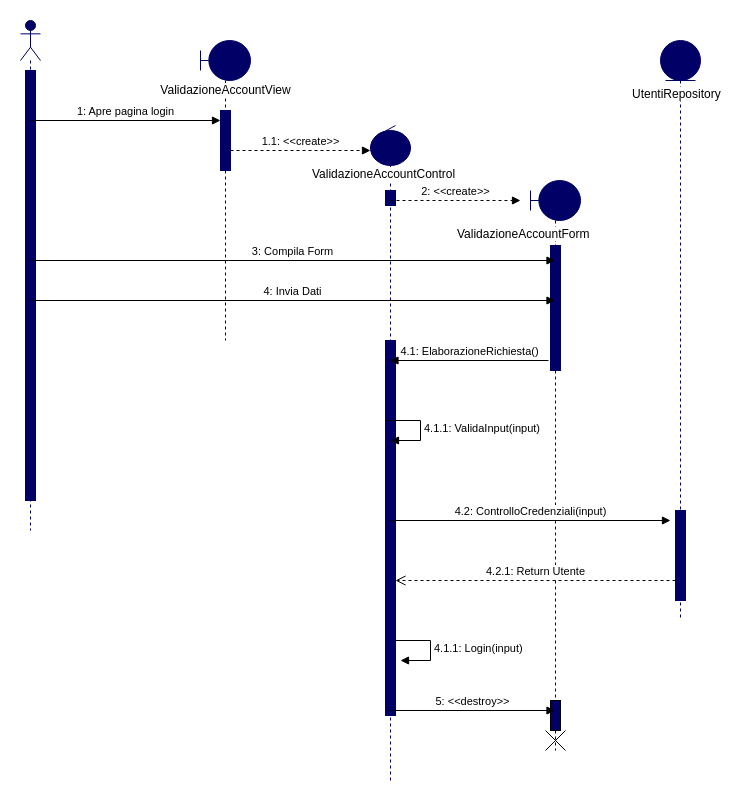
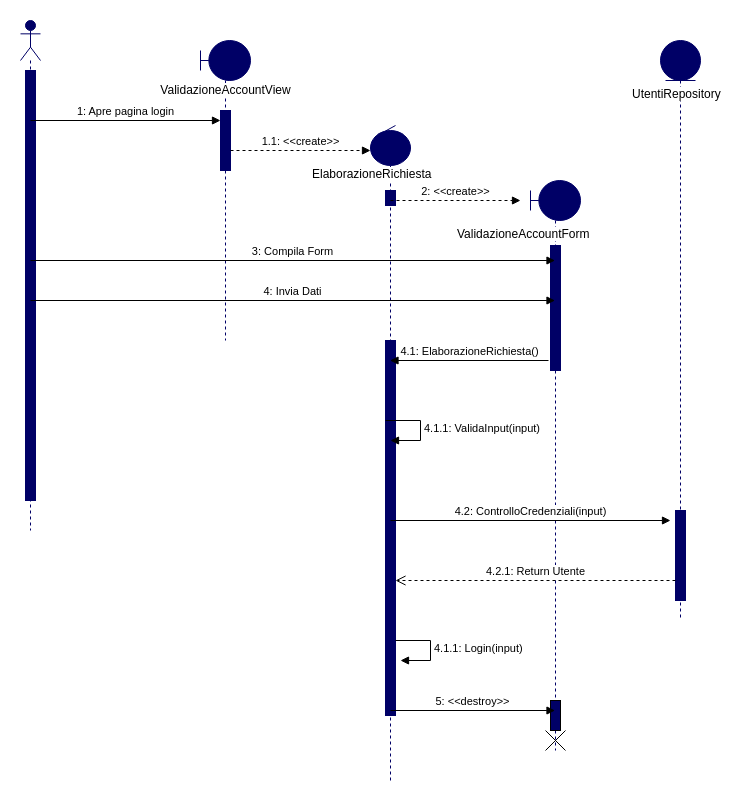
- <mxCell id="12" value="&lt;span style=&quot;color: rgb(0 , 0 , 0) ; font-family: &amp;#34;helvetica&amp;#34; ; font-size: 12px ; font-style: normal ; font-weight: 400 ; letter-spacing: normal ; text-align: center ; text-indent: 0px ; text-transform: none ; word-spacing: 0px ; background-color: rgb(255 , 255 , 255) ; display: inline ; float: none&quot;&gt;ValidazioneAccountControl&lt;/span&gt;" style="text;whiteSpace=wrap;html=1;" parent="1" vertex="1"><mxGeometry x="310" y="160" width="160" height="30" as="geometry" /></mxCell>
+ <mxCell id="12" value="&lt;span style=&quot;color: rgb(0 , 0 , 0) ; font-family: &amp;#34;helvetica&amp;#34; ; font-size: 12px ; font-style: normal ; font-weight: 400 ; letter-spacing: normal ; text-align: center ; text-indent: 0px ; text-transform: none ; word-spacing: 0px ; background-color: rgb(255 , 255 , 255) ; display: inline ; float: none&quot;&gt;ElaborazioneRichiesta&lt;/span&gt;" style="text;whiteSpace=wrap;html=1;" parent="1" vertex="1"><mxGeometry x="310" y="160" width="160" height="30" as="geometry" /></mxCell>
